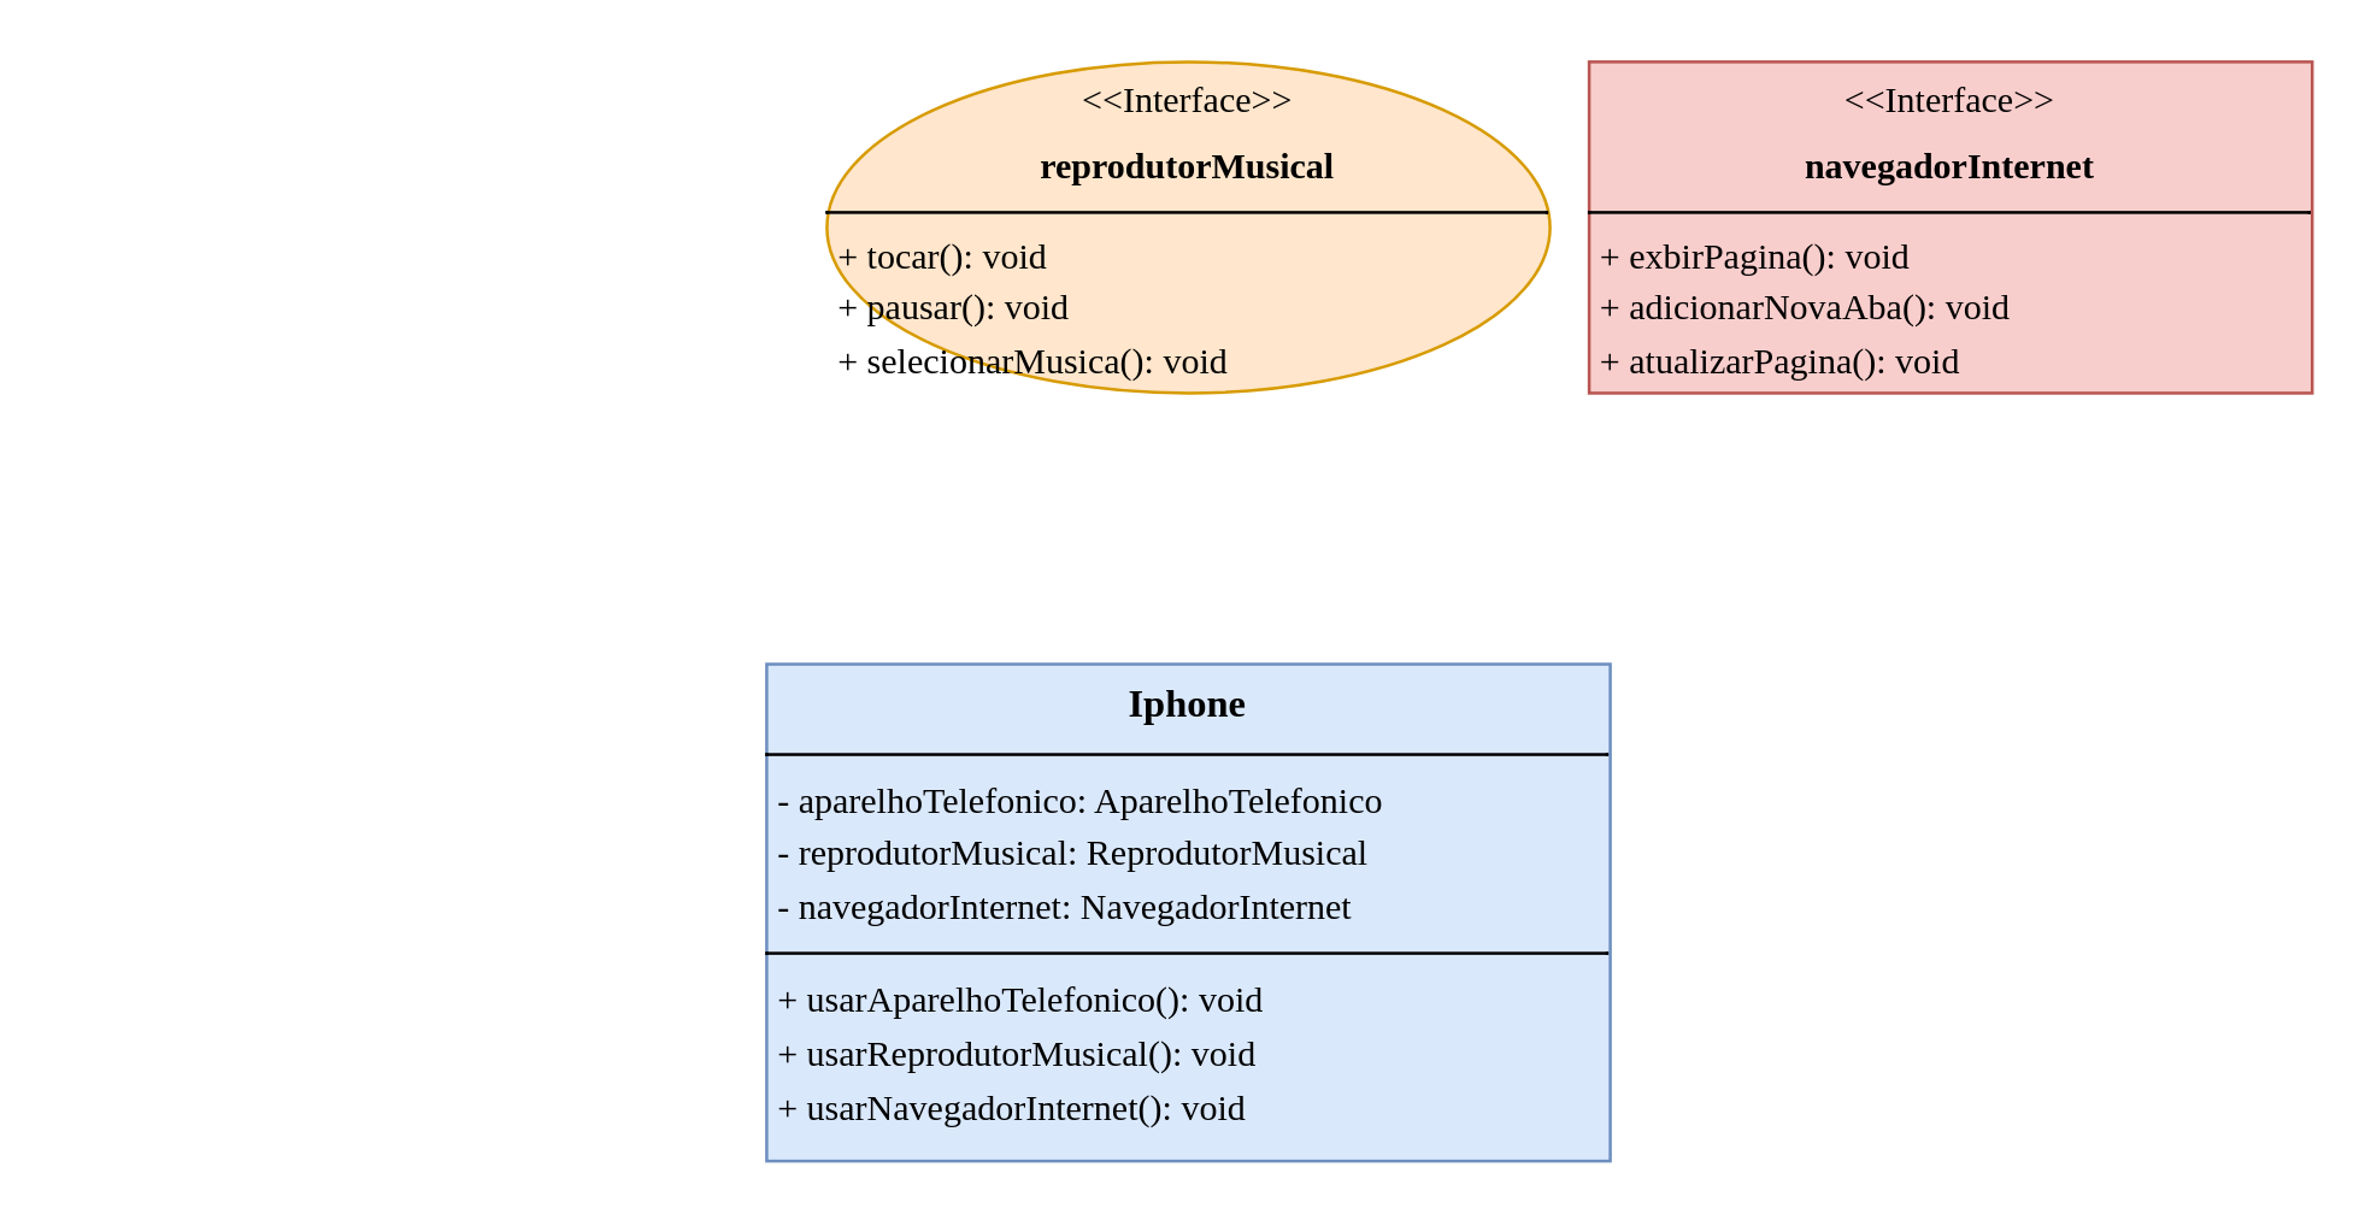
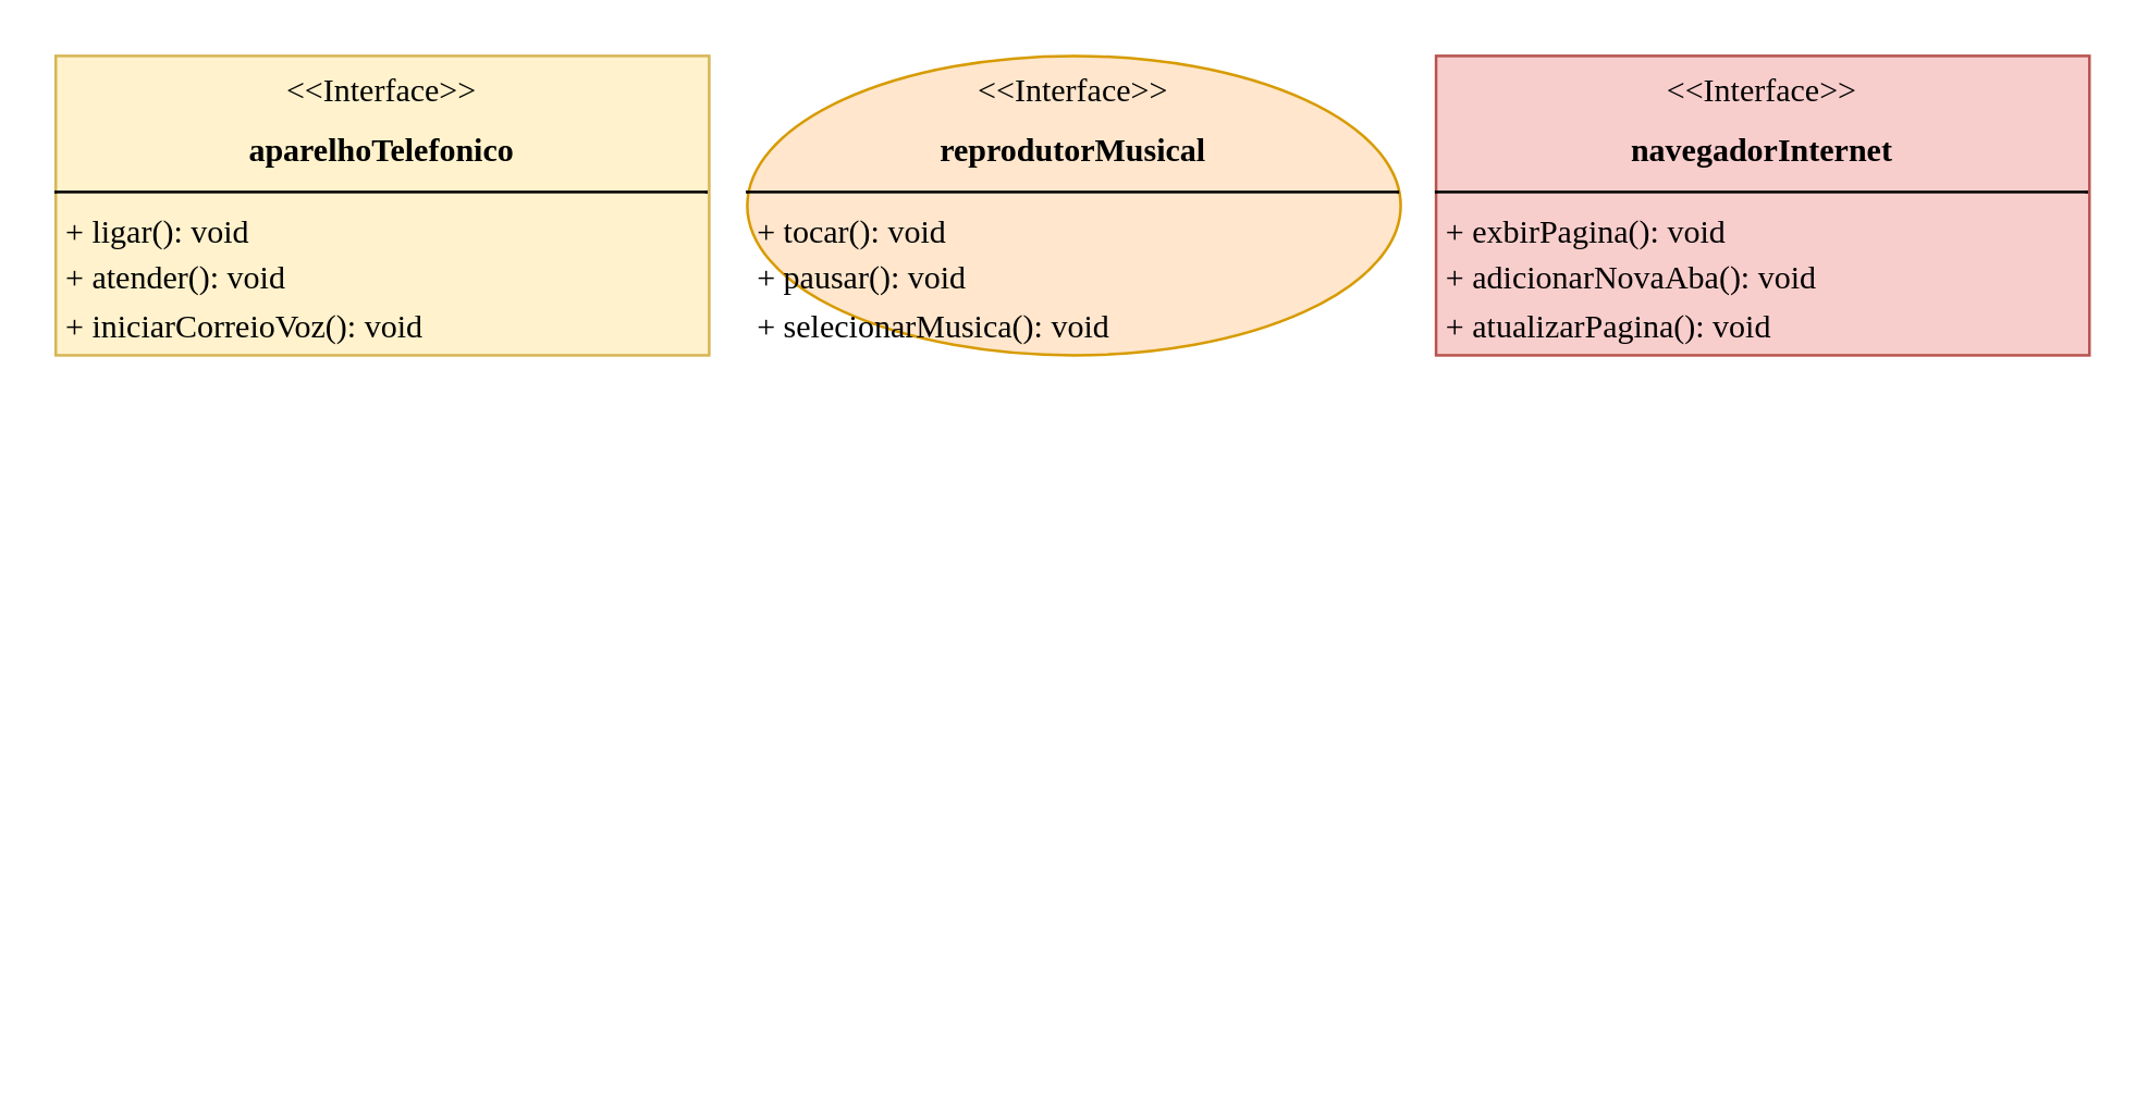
+ <mxCell id="3" value="&lt;p style=&quot;margin: 4px 0px 0px; text-align: center; line-height: 150%;&quot;&gt;&lt;font face=&quot;Verdana&quot;&gt;&amp;lt;&amp;lt;Interface&amp;gt;&amp;gt;&lt;/font&gt;&lt;/p&gt;&lt;p style=&quot;margin: 4px 0px 0px; text-align: center; line-height: 150%;&quot;&gt;&lt;b style=&quot;&quot;&gt;&lt;font face=&quot;Verdana&quot;&gt;aparelhoTelefonico&lt;/font&gt;&lt;/b&gt;&lt;/p&gt;&lt;hr size=&quot;1&quot; style=&quot;border-style:solid;&quot;&gt;&lt;p style=&quot;margin: 0px 0px 0px 4px; line-height: 140%;&quot;&gt;&lt;font style=&quot;font-size: 12px;&quot;&gt;&lt;span style=&quot;font-family: Verdana; background-color: initial;&quot;&gt;+ ligar():&amp;nbsp;&lt;/span&gt;&lt;span style=&quot;font-family: Verdana; background-color: initial;&quot;&gt;void&lt;/span&gt;&lt;/font&gt;&lt;/p&gt;&lt;p style=&quot;margin: 0px 0px 0px 4px; line-height: 140%;&quot;&gt;&lt;span style=&quot;background-color: initial; font-family: Verdana;&quot;&gt;&lt;font style=&quot;font-size: 12px;&quot;&gt;+ atender(): void&lt;/font&gt;&lt;/span&gt;&lt;/p&gt;&lt;p style=&quot;margin: 0px 0px 0px 4px; line-height: 150%;&quot;&gt;&lt;font style=&quot;font-size: 12px;&quot; face=&quot;Verdana&quot;&gt;+ iniciarCorreioVoz(): void&lt;/font&gt;&lt;/p&gt;" style="verticalAlign=top;align=left;overflow=fill;html=1;whiteSpace=wrap;fillColor=#fff2cc;strokeColor=#d6b656;" vertex="1" parent="1"><mxGeometry x="20" y="20" width="240" height="110" as="geometry" /></mxCell>
- <mxCell id="2" value="&lt;p style=&quot;margin: 4px 0px 0px; text-align: center; line-height: 150%; font-size: 13px;&quot;&gt;&lt;b style=&quot;&quot;&gt;&lt;font style=&quot;font-size: 13px;&quot; face=&quot;Verdana&quot;&gt;Iphone&lt;/font&gt;&lt;/b&gt;&lt;/p&gt;&lt;hr size=&quot;1&quot; style=&quot;border-style: solid; font-size: 13px;&quot;&gt;&lt;p style=&quot;margin: 0px 0px 0px 4px; line-height: 140%;&quot;&gt;&lt;font style=&quot;font-size: 12px;&quot; face=&quot;Verdana&quot;&gt;- aparelhoTelefonico: AparelhoTelefonico&lt;/font&gt;&lt;/p&gt;&lt;p style=&quot;margin: 0px 0px 0px 4px; line-height: 150%;&quot;&gt;&lt;font style=&quot;font-size: 12px;&quot; face=&quot;Verdana&quot;&gt;- reprodutorMusical: ReprodutorMusical&lt;/font&gt;&lt;/p&gt;&lt;p style=&quot;margin: 0px 0px 0px 4px; line-height: 150%;&quot;&gt;&lt;font style=&quot;font-size: 12px;&quot; face=&quot;Verdana&quot;&gt;- navegadorInternet: NavegadorInternet&lt;/font&gt;&lt;/p&gt;&lt;hr size=&quot;1&quot; style=&quot;border-style: solid; line-height: 150%;&quot;&gt;&lt;p style=&quot;margin: 0px 0px 0px 4px; line-height: 150%;&quot;&gt;&lt;font style=&quot;font-size: 12px;&quot; face=&quot;Verdana&quot;&gt;+ usarAparelhoTelefonico(): void&lt;br&gt;&lt;/font&gt;&lt;font style=&quot;font-size: 12px;&quot;&gt;&lt;font style=&quot;font-size: 12px;&quot; face=&quot;Verdana&quot;&gt;+ usarReprodutorMusical()&lt;/font&gt;&lt;span style=&quot;font-family: Verdana; background-color: initial;&quot;&gt;: void&lt;/span&gt;&lt;/font&gt;&lt;/p&gt;&lt;p style=&quot;margin: 0px 0px 0px 4px; line-height: 150%;&quot;&gt;&lt;font style=&quot;font-size: 12px;&quot; face=&quot;Verdana&quot;&gt;+ usarNavegadorInternet()&lt;/font&gt;&lt;span style=&quot;font-family: Verdana; background-color: initial;&quot;&gt;: void&lt;/span&gt;&lt;/p&gt;" style="verticalAlign=top;align=left;overflow=fill;html=1;whiteSpace=wrap;fillColor=#dae8fc;strokeColor=#6c8ebf;" vertex="1" parent="1"><mxGeometry x="254" y="220" width="280" height="165" as="geometry" /></mxCell>
